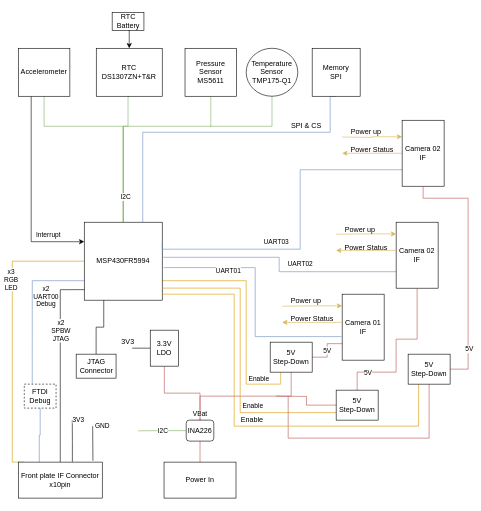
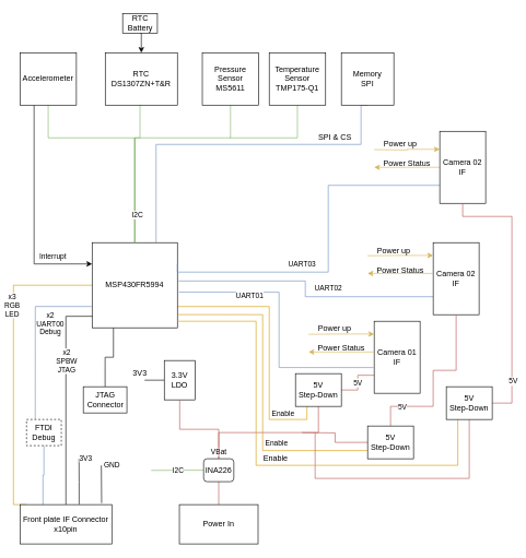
- <mxCell id="71" value="Temperature Sensor&lt;br&gt;&lt;span style=&quot;font-size: 12px&quot;&gt;TMP175-Q1&lt;/span&gt;" style="ellipse;whiteSpace=wrap;html=1;" parent="1" vertex="1"><mxGeometry x="410" y="80" width="86" height="80" as="geometry" /></mxCell>
+ <mxCell id="71" value="Temperature Sensor&lt;br&gt;&lt;span style=&quot;font-size: 12px&quot;&gt;TMP175-Q1&lt;/span&gt;" style="rounded=0;whiteSpace=wrap;html=1;" parent="1" vertex="1"><mxGeometry x="410" y="80" width="86" height="80" as="geometry" /></mxCell>
